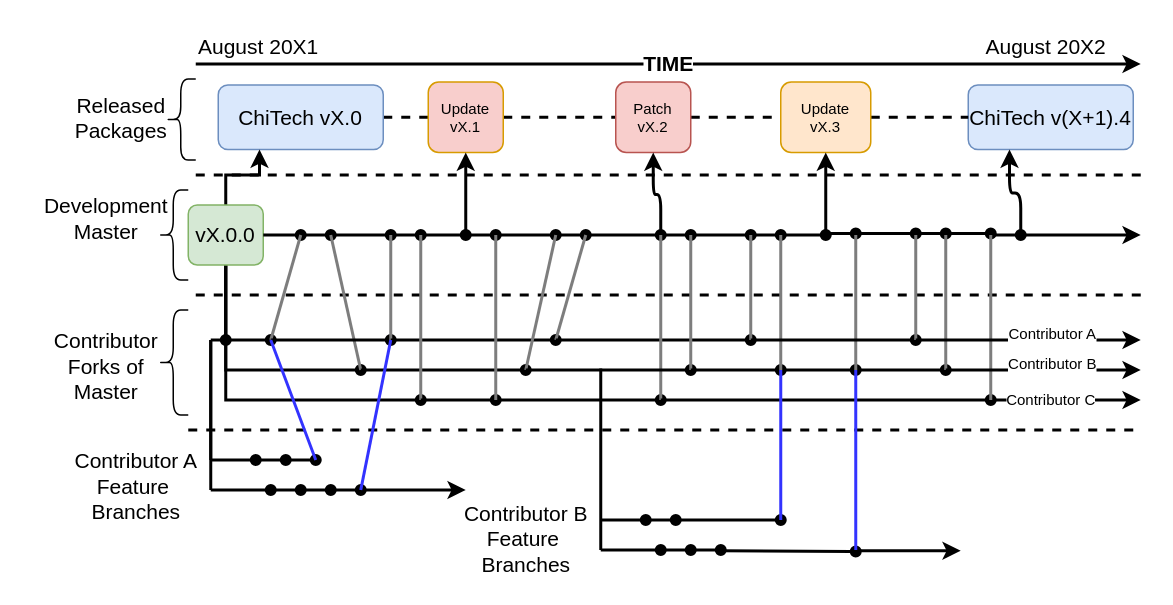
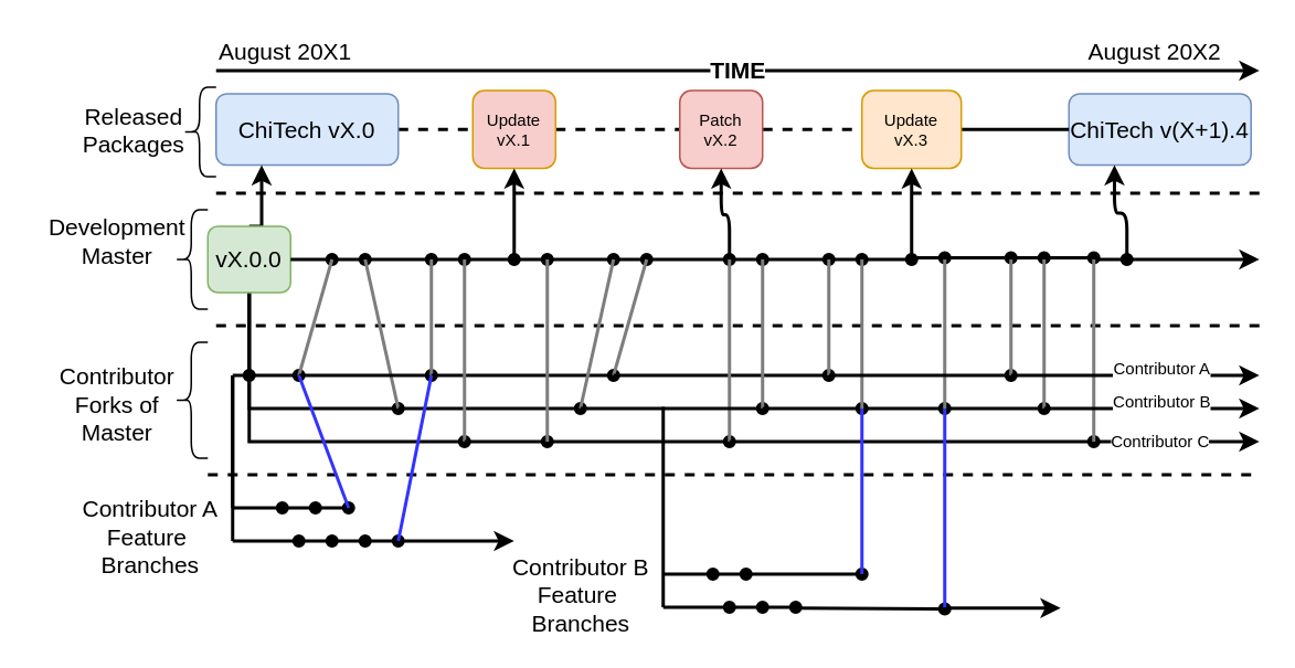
- <mxCell id="3" value="ChiTech vX.0" style="rounded=1;whiteSpace=wrap;html=1;fillColor=#dae8fc;strokeColor=#6c8ebf;fontSize=14;" vertex="1" parent="1"><mxGeometry x="145" y="56" width="110" height="43" as="geometry" /></mxCell>
+ <mxCell id="3" value="ChiTech vX.0" style="rounded=1;whiteSpace=wrap;html=1;fillColor=#dae8fc;strokeColor=#6c8ebf;fontSize=14;" vertex="1" parent="1"><mxGeometry x="130" y="56" width="110" height="43" as="geometry" /></mxCell>
- <mxCell id="23" style="edgeStyle=orthogonalEdgeStyle;rounded=0;orthogonalLoop=1;jettySize=auto;html=1;exitX=1;exitY=0.5;exitDx=0;exitDy=0;entryX=0;entryY=0.5;entryDx=0;entryDy=0;dashed=1;endArrow=none;endFill=0;strokeWidth=2;fontSize=10;" edge="1" parent="1" source="24" target="7"><mxGeometry relative="1" as="geometry" /></mxCell>
+ <mxCell id="23" style="edgeStyle=orthogonalEdgeStyle;rounded=0;orthogonalLoop=1;jettySize=auto;html=1;exitX=1;exitY=0.5;exitDx=0;exitDy=0;entryX=0;entryY=0.5;entryDx=0;entryDy=0;dashed=0;endArrow=none;endFill=0;strokeWidth=2;fontSize=10;" edge="1" parent="1" source="24" target="7"><mxGeometry relative="1" as="geometry" /></mxCell>
